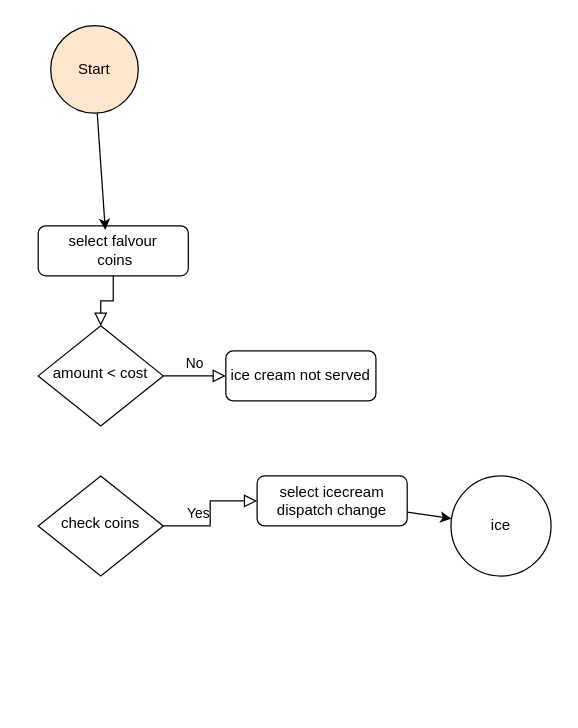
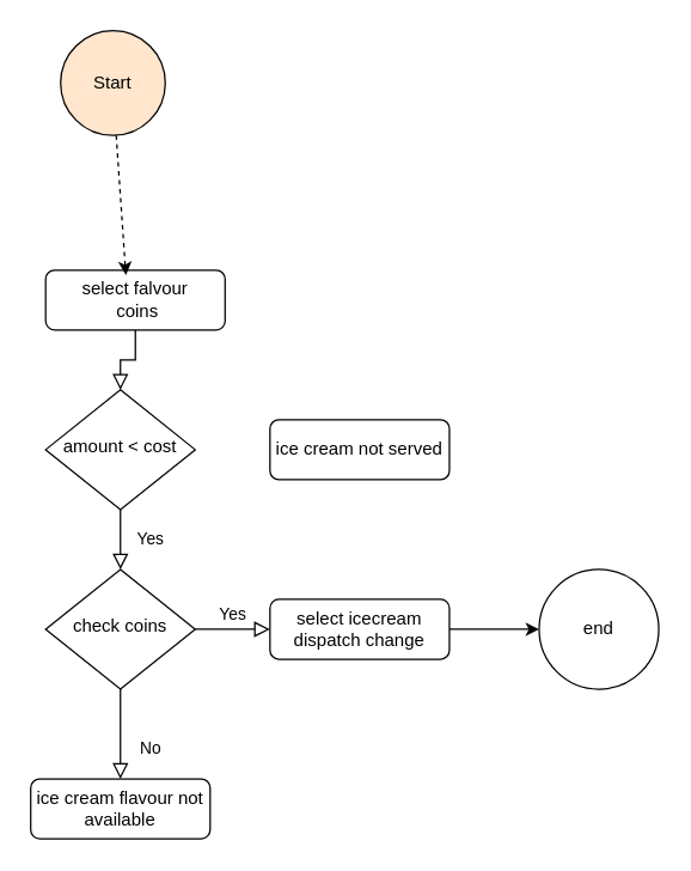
- <mxCell id="14" parent="1" edge="1" target="3" source="15" style="rounded=0;orthogonalLoop=1;jettySize=auto;html=1;entryX=0.447;entryY=0.083;entryDx=0;entryDy=0;entryPerimeter=0;"><mxGeometry as="geometry" relative="1" /></mxCell>
+ <mxCell id="14" parent="1" edge="1" target="3" source="15" style="rounded=0;orthogonalLoop=1;jettySize=auto;html=1;entryX=0.447;entryY=0.083;entryDx=0;entryDy=0;entryPerimeter=0;dashed=1;"><mxGeometry as="geometry" relative="1" /></mxCell>
- <mxCell id="5" value="No" parent="1" edge="1" target="7" source="6" style="edgeStyle=orthogonalEdgeStyle;rounded=0;html=1;jettySize=auto;orthogonalLoop=1;fontSize=11;endArrow=block;endFill=0;endSize=8;strokeWidth=1;shadow=0;labelBackgroundColor=none;"><mxGeometry as="geometry" relative="1" y="10"><mxPoint as="offset" /></mxGeometry></mxCell>
+ <mxCell id="4" value="Yes" parent="1" edge="1" target="10" source="6" style="rounded=0;html=1;jettySize=auto;orthogonalLoop=1;fontSize=11;endArrow=block;endFill=0;endSize=8;strokeWidth=1;shadow=0;labelBackgroundColor=none;edgeStyle=orthogonalEdgeStyle;"><mxGeometry as="geometry" relative="1" y="20"><mxPoint as="offset" /></mxGeometry></mxCell>
- <mxCell id="13" value="select icecream&lt;br&gt;dispatch change" parent="1" style="rounded=1;whiteSpace=wrap;html=1;fontSize=12;glass=0;strokeWidth=1;shadow=0;" vertex="1"><mxGeometry x="205" y="380" as="geometry" height="40" width="120" /></mxCell>
+ <mxCell id="13" value="select icecream&lt;br&gt;dispatch change" parent="1" style="rounded=1;whiteSpace=wrap;html=1;fontSize=12;glass=0;strokeWidth=1;shadow=0;" vertex="1"><mxGeometry as="geometry" height="40" width="120" y="400" x="180" /></mxCell>
- <mxCell id="16" value="ice" parent="1" style="ellipse;whiteSpace=wrap;html=1;aspect=fixed;" vertex="1"><mxGeometry as="geometry" height="80" width="80" y="380" x="360" /></mxCell>
+ <mxCell id="16" value="end" parent="1" style="ellipse;whiteSpace=wrap;html=1;aspect=fixed;" vertex="1"><mxGeometry as="geometry" height="80" width="80" y="380" x="360" /></mxCell>
+ <mxCell id="8" value="No" parent="1" edge="1" target="11" source="10" style="rounded=0;html=1;jettySize=auto;orthogonalLoop=1;fontSize=11;endArrow=block;endFill=0;endSize=8;strokeWidth=1;shadow=0;labelBackgroundColor=none;edgeStyle=orthogonalEdgeStyle;"><mxGeometry as="geometry" relative="1" y="20" x="0.333"><mxPoint as="offset" /></mxGeometry></mxCell>
+ <mxCell id="11" value="ice cream flavour not available" parent="1" style="rounded=1;whiteSpace=wrap;html=1;fontSize=12;glass=0;strokeWidth=1;shadow=0;" vertex="1"><mxGeometry as="geometry" height="40" width="120" y="520" x="20" /></mxCell>
